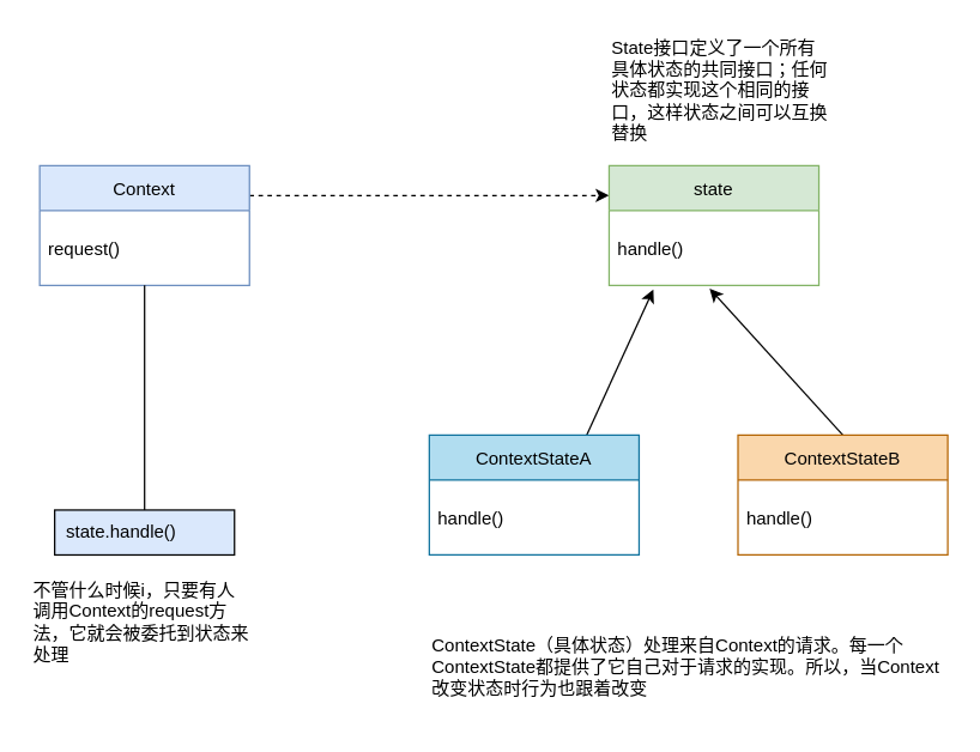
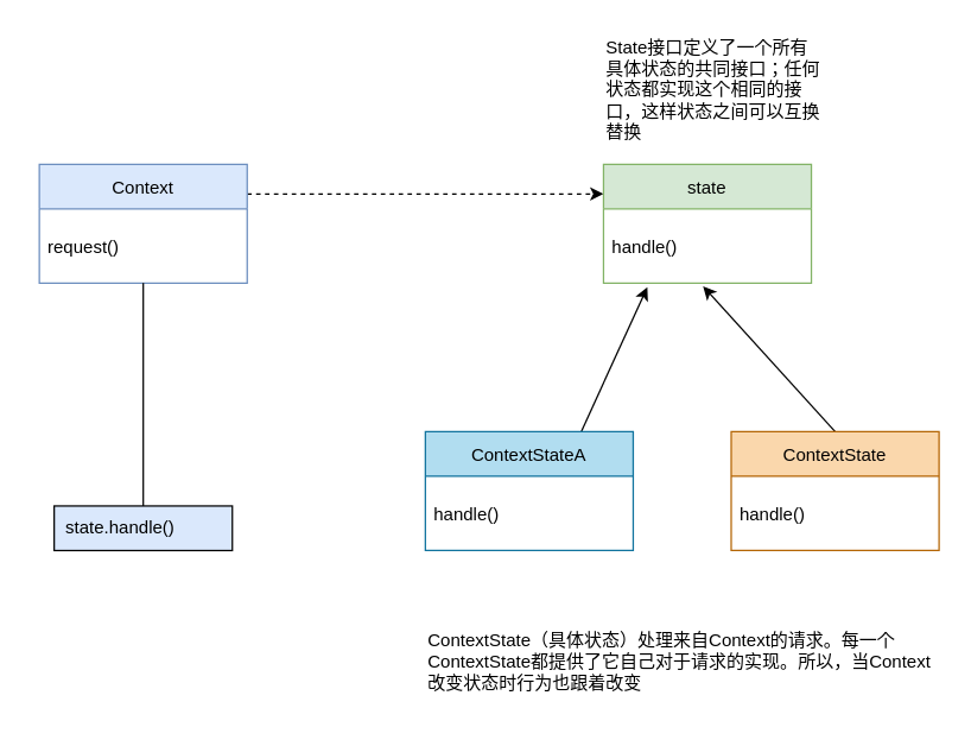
- <mxCell id="11" value="ContextStateB" style="swimlane;fontStyle=0;childLayout=stackLayout;horizontal=1;startSize=30;horizontalStack=0;resizeParent=1;resizeParentMax=0;resizeLast=0;collapsible=1;marginBottom=0;fillColor=#fad7ac;strokeColor=#b46504;" vertex="1" parent="1"><mxGeometry x="492" y="290" width="140" height="80" as="geometry" /></mxCell>
+ <mxCell id="11" value="ContextState" style="swimlane;fontStyle=0;childLayout=stackLayout;horizontal=1;startSize=30;horizontalStack=0;resizeParent=1;resizeParentMax=0;resizeLast=0;collapsible=1;marginBottom=0;fillColor=#fad7ac;strokeColor=#b46504;" vertex="1" parent="1"><mxGeometry x="492" y="290" width="140" height="80" as="geometry" /></mxCell>
- <mxCell id="16" value="不管什么时候i，只要有人调用Context的request方法，它就会被委托到状态来处理" style="text;html=1;strokeColor=none;fillColor=none;align=left;verticalAlign=middle;whiteSpace=wrap;rounded=0;" vertex="1" parent="1"><mxGeometry x="20" y="380" width="146" height="70" as="geometry" /></mxCell>
